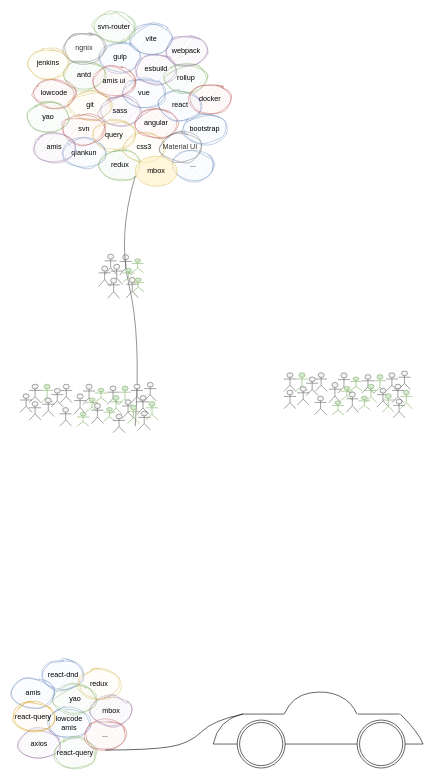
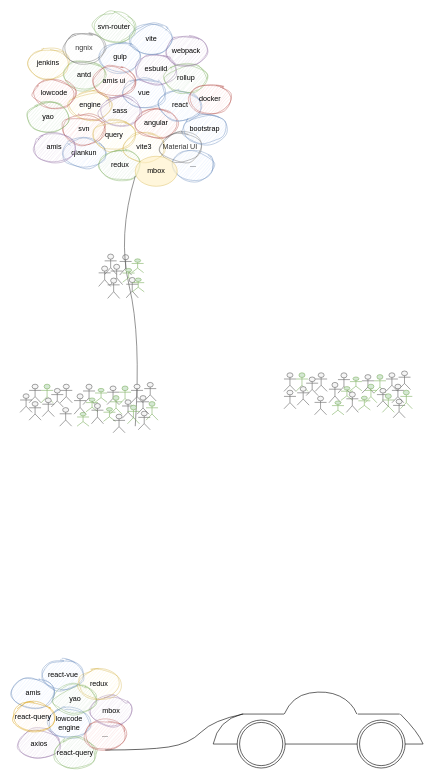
- <mxCell id="9" value="git" style="ellipse;whiteSpace=wrap;html=1;fillColor=#fff2cc;strokeColor=#d6b656;opacity=70;sketch=1;curveFitting=1;jiggle=2;" parent="1" vertex="1"><mxGeometry x="115" y="150" width="70" height="50" as="geometry" /></mxCell>
+ <mxCell id="9" value="engine" style="ellipse;whiteSpace=wrap;html=1;fillColor=#fff2cc;strokeColor=#d6b656;opacity=70;sketch=1;curveFitting=1;jiggle=2;" parent="1" vertex="1"><mxGeometry x="115" y="150" width="70" height="50" as="geometry" /></mxCell>
- <mxCell id="16" value="css3" style="ellipse;whiteSpace=wrap;html=1;fillColor=#fff2cc;strokeColor=#d6b656;opacity=70;sketch=1;curveFitting=1;jiggle=2;" parent="1" vertex="1"><mxGeometry x="205" y="220" width="70" height="50" as="geometry" /></mxCell>
+ <mxCell id="16" value="vite3" style="ellipse;whiteSpace=wrap;html=1;fillColor=#fff2cc;strokeColor=#d6b656;opacity=70;sketch=1;curveFitting=1;jiggle=2;" parent="1" vertex="1"><mxGeometry x="205" y="220" width="70" height="50" as="geometry" /></mxCell>
- <mxCell id="36" value="react-dnd" style="ellipse;whiteSpace=wrap;html=1;fillColor=#dae8fc;strokeColor=#6c8ebf;opacity=70;sketch=1;curveFitting=1;jiggle=2;" parent="1" vertex="1"><mxGeometry x="70" y="1100" width="70" height="50" as="geometry" /></mxCell>
+ <mxCell id="36" value="react-vue" style="ellipse;whiteSpace=wrap;html=1;fillColor=#dae8fc;strokeColor=#6c8ebf;opacity=70;sketch=1;curveFitting=1;jiggle=2;" parent="1" vertex="1"><mxGeometry x="70" y="1100" width="70" height="50" as="geometry" /></mxCell>
- <mxCell id="30" value="lowcode amis" style="ellipse;whiteSpace=wrap;html=1;fillColor=#dae8fc;strokeColor=#6c8ebf;opacity=70;sketch=1;curveFitting=1;jiggle=2;" parent="1" vertex="1"><mxGeometry x="80" y="1180" width="70" height="50" as="geometry" /></mxCell>
+ <mxCell id="30" value="lowcode engine" style="ellipse;whiteSpace=wrap;html=1;fillColor=#dae8fc;strokeColor=#6c8ebf;opacity=70;sketch=1;curveFitting=1;jiggle=2;" parent="1" vertex="1"><mxGeometry x="80" y="1180" width="70" height="50" as="geometry" /></mxCell>
